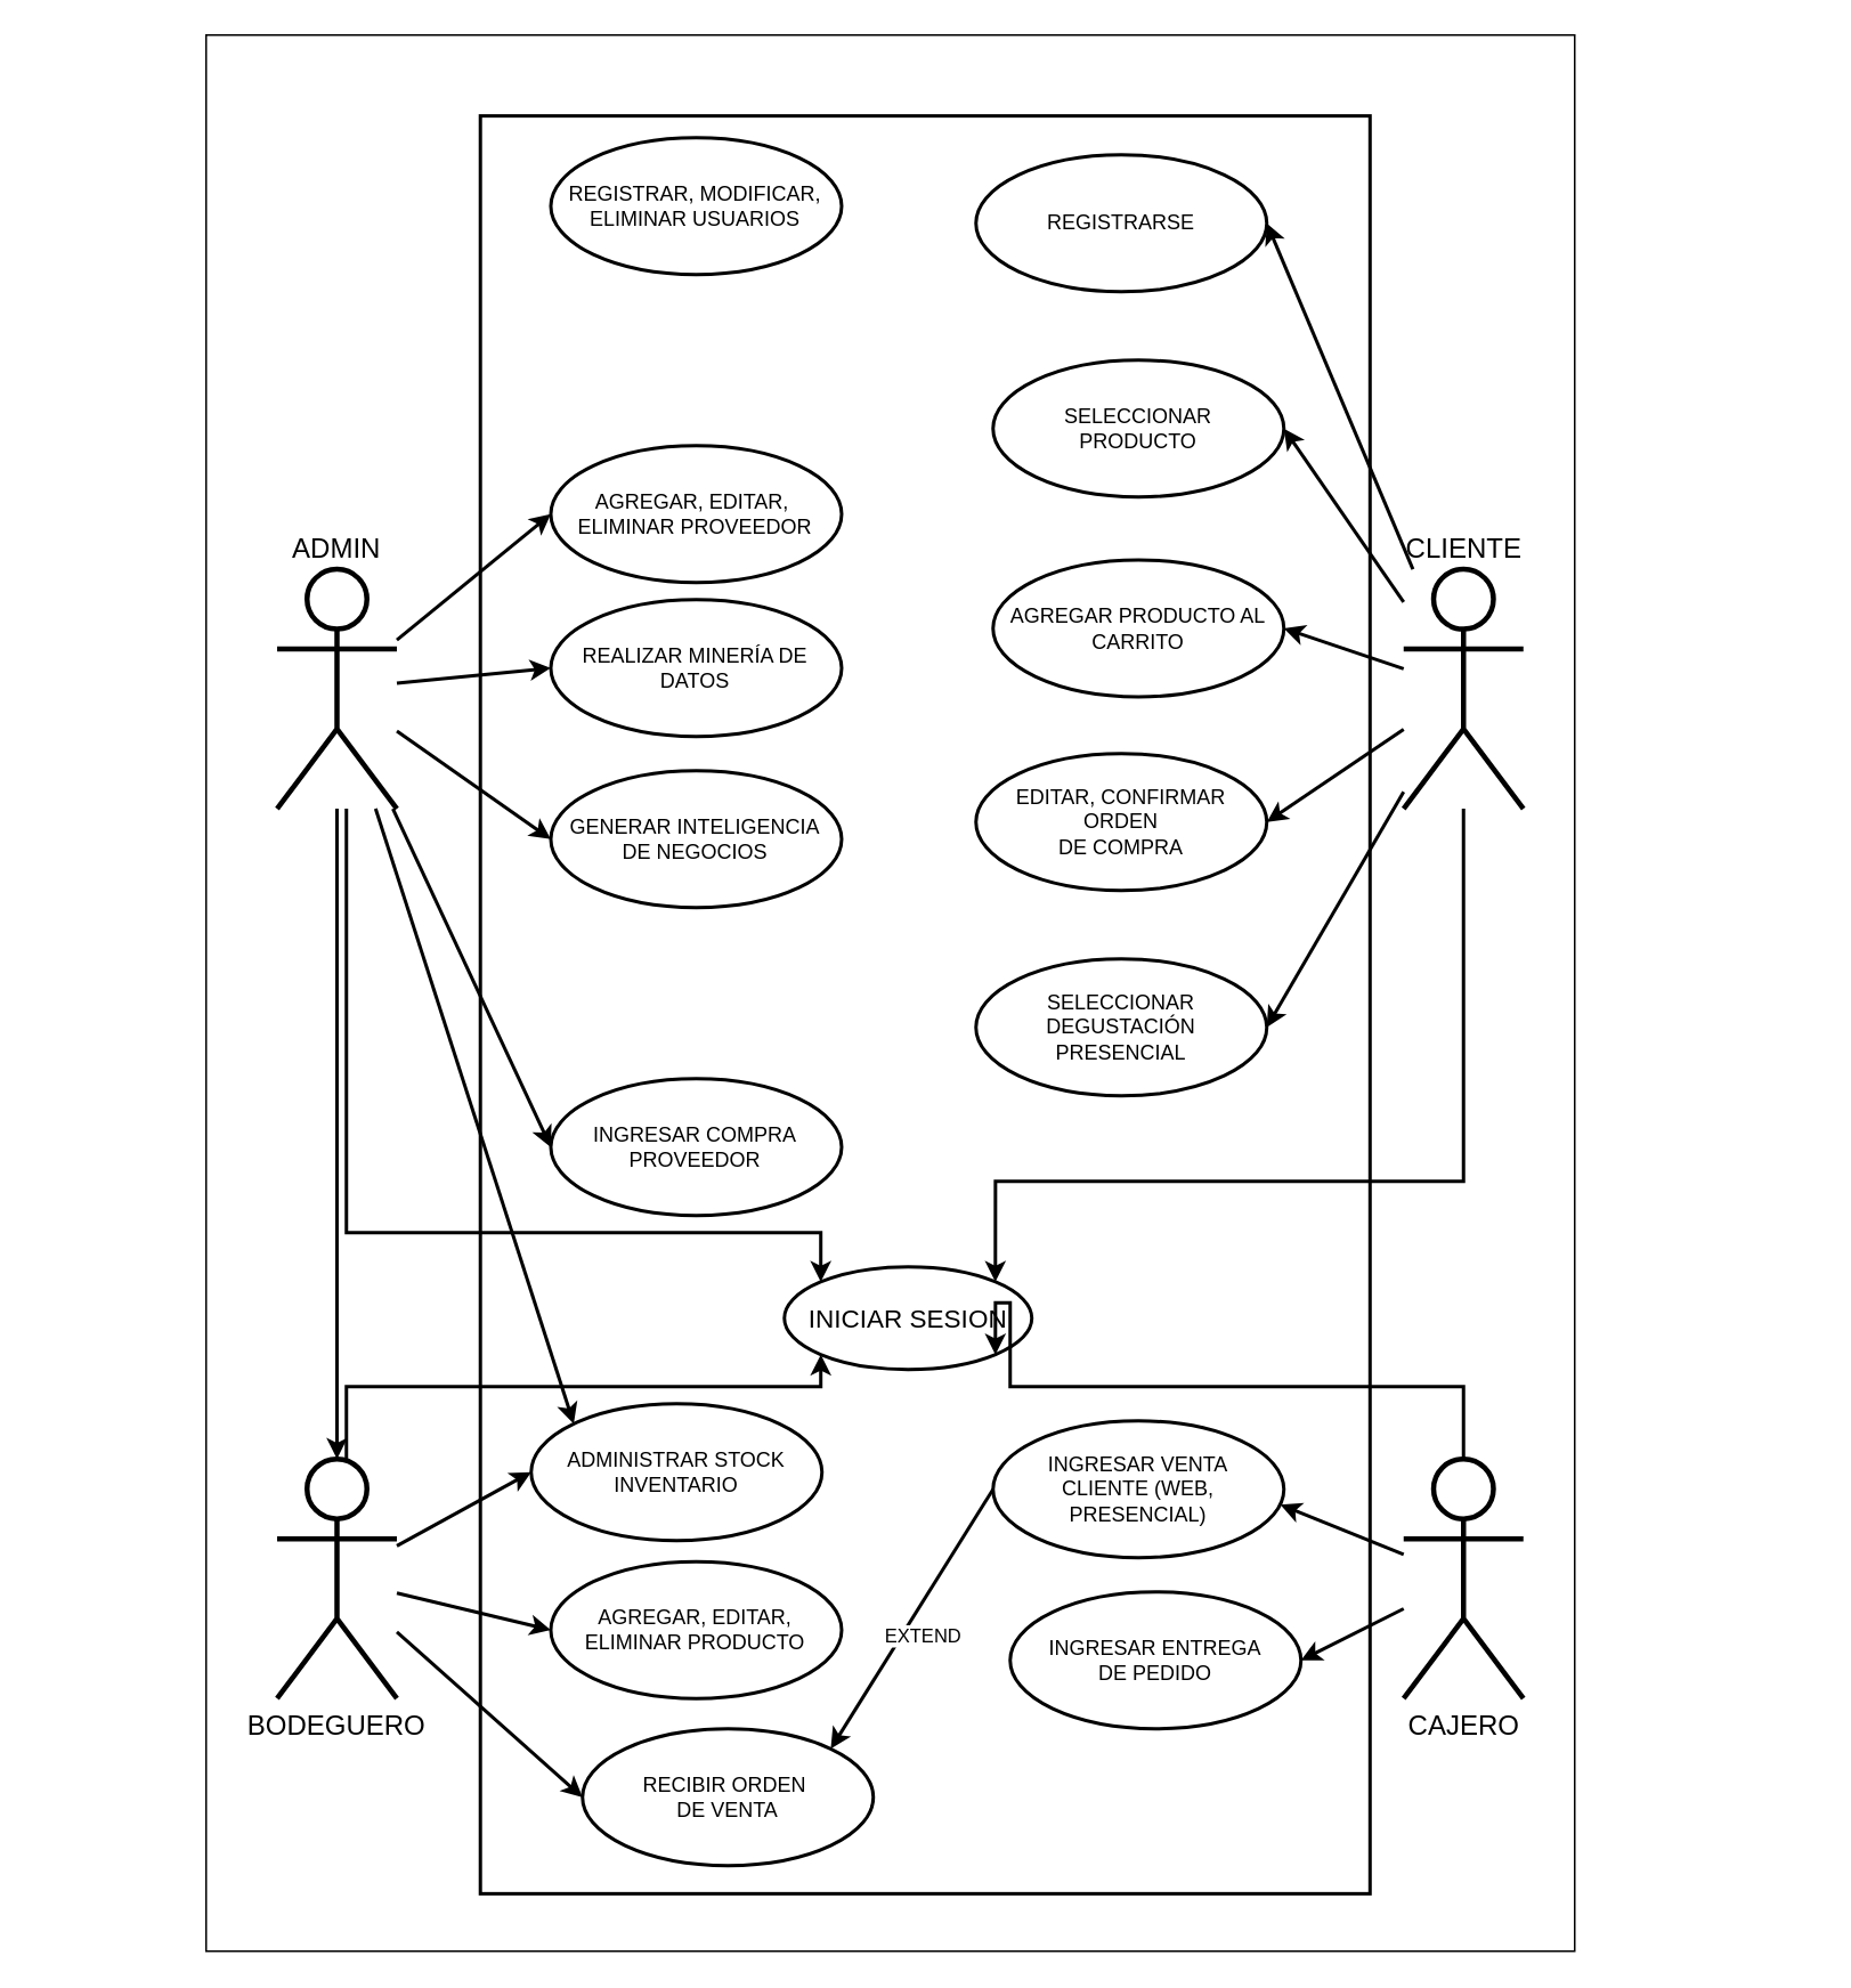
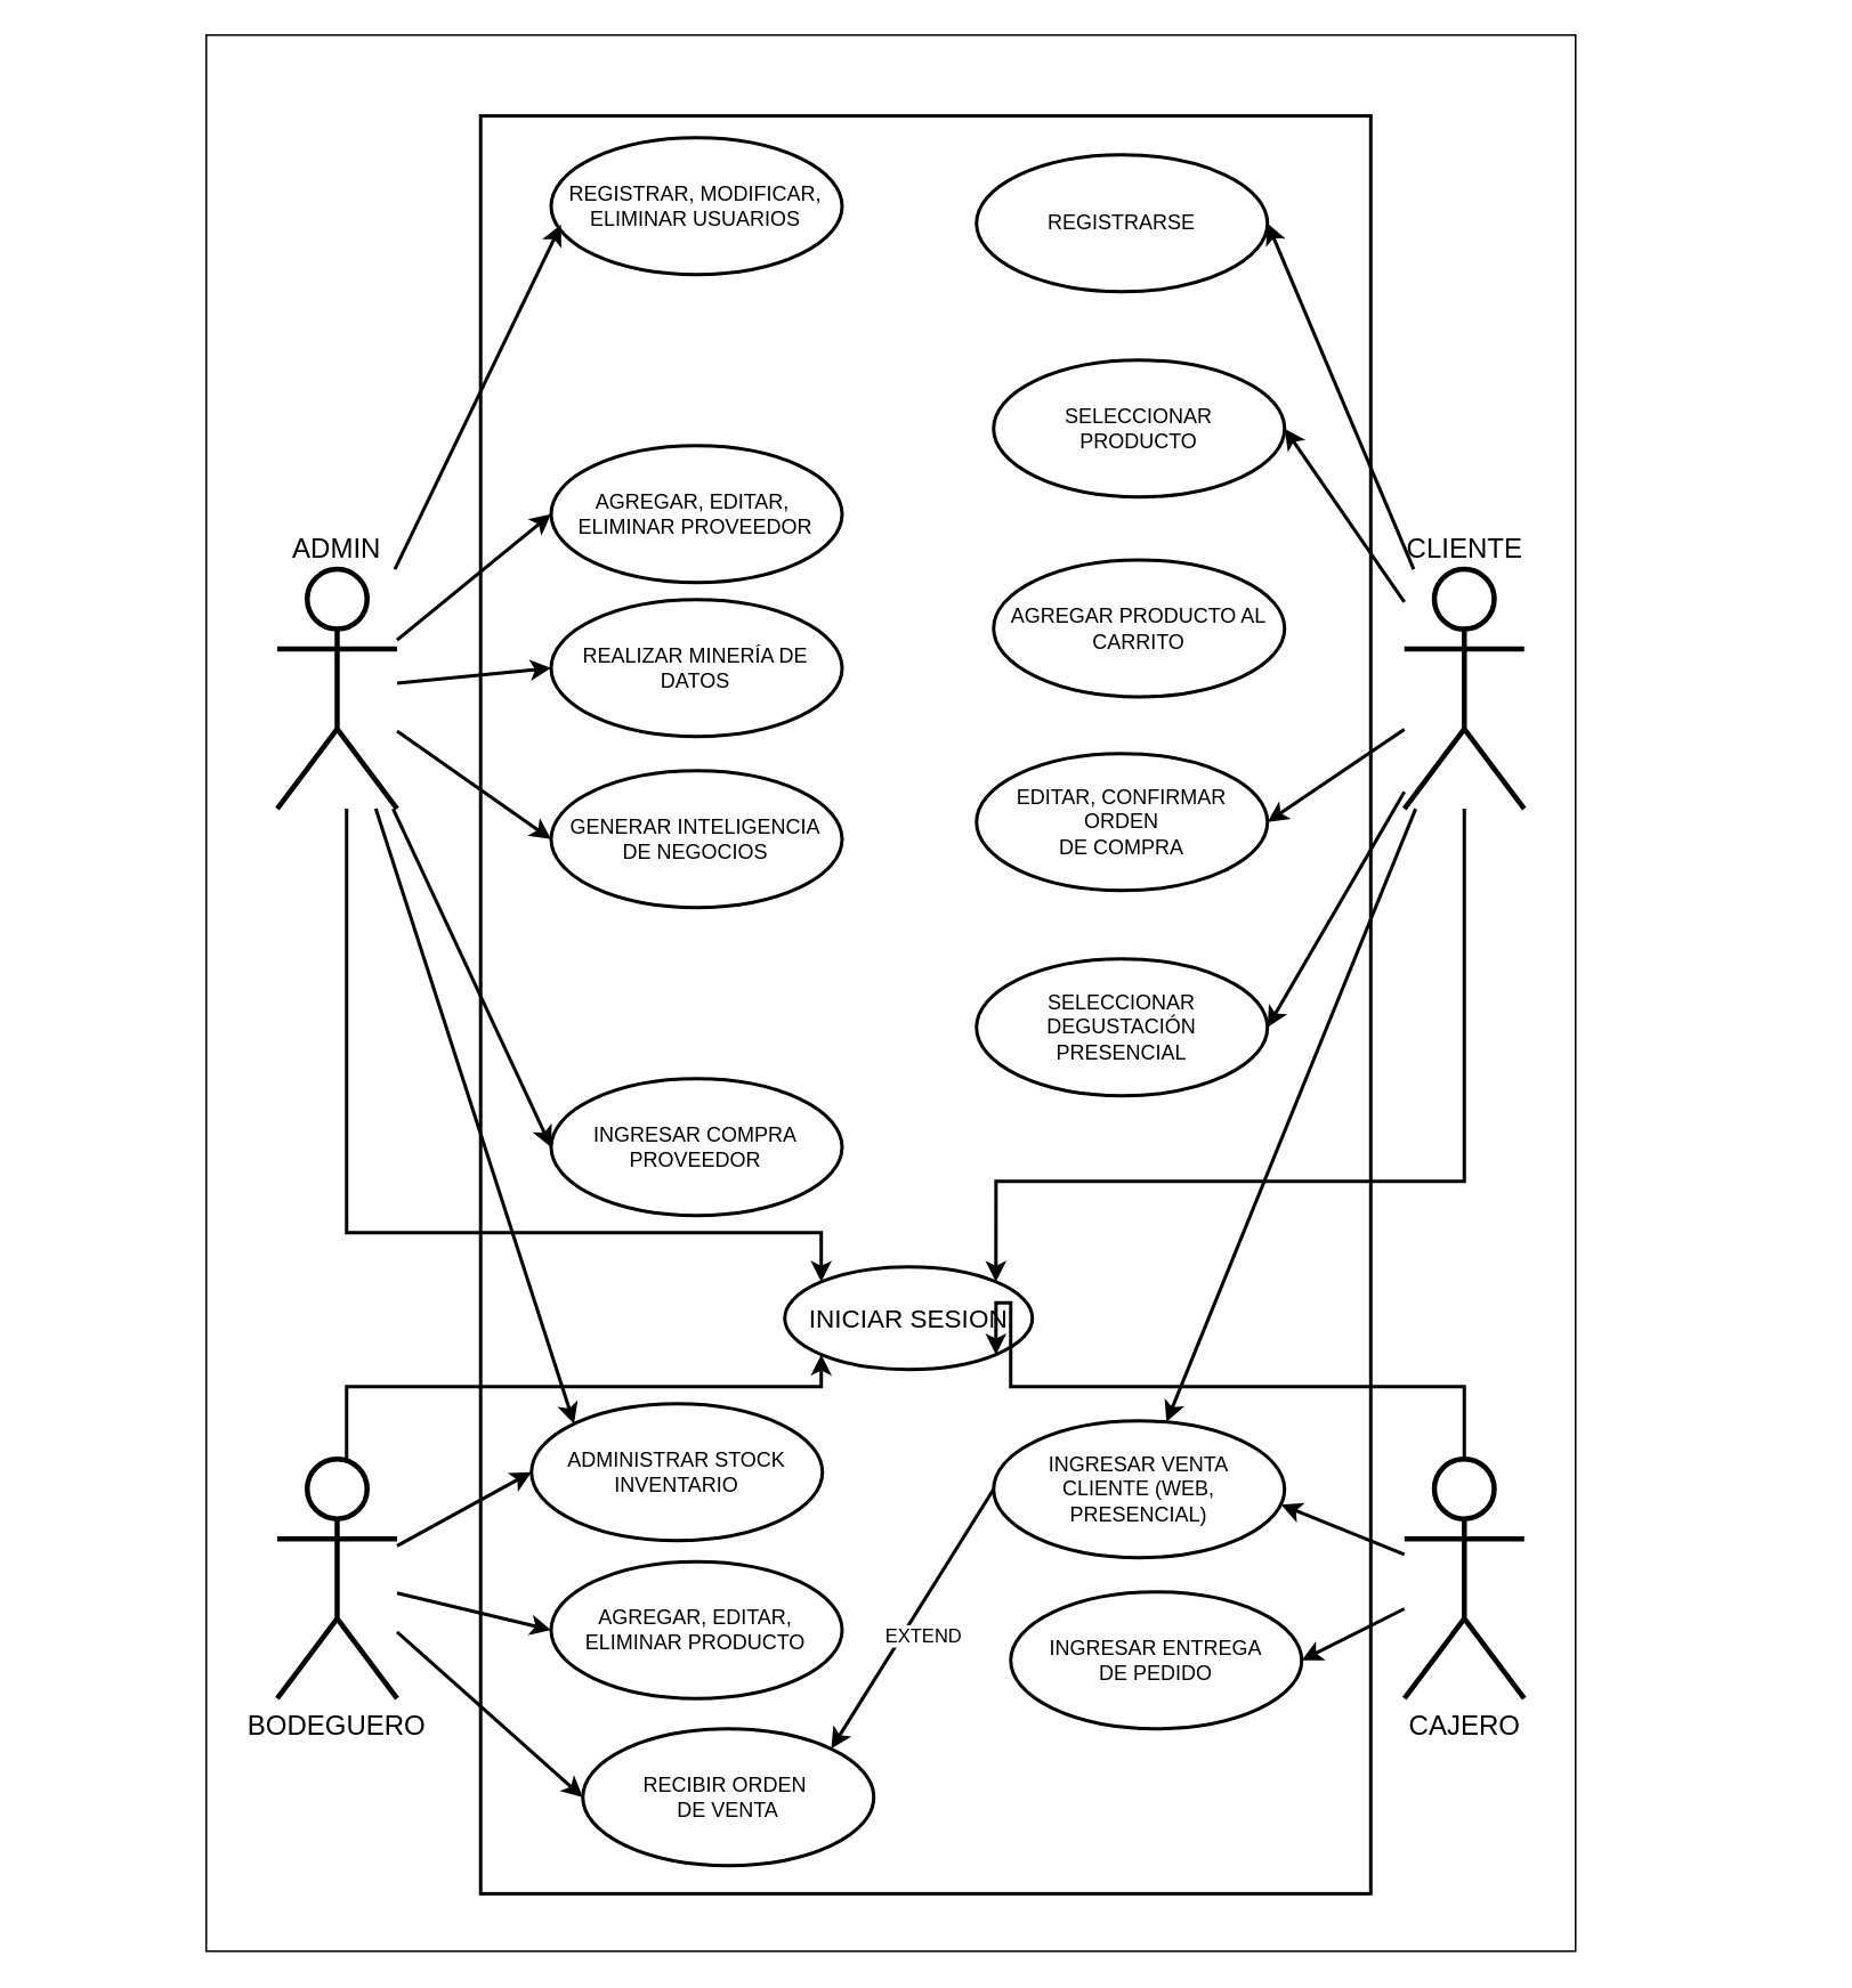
- <mxCell id="30" value="" style="endArrow=classic;html=1;rounded=0;strokeWidth=2;entryX=1;entryY=0.5;entryDx=0;entryDy=0;" edge="1" parent="1" source="5" target="25"><mxGeometry width="50" height="50" relative="1" as="geometry"><mxPoint x="881.49" y="572.21" as="sourcePoint" /><mxPoint x="931.49" y="522.21" as="targetPoint" /></mxGeometry></mxCell>
+ <mxCell id="30" value="" style="endArrow=classic;html=1;rounded=0;strokeWidth=2;" edge="1" parent="1" source="5" target="21"><mxGeometry width="50" height="50" relative="1" as="geometry"><mxPoint x="881.49" y="572.21" as="sourcePoint" /><mxPoint x="931.49" y="522.21" as="targetPoint" /></mxGeometry></mxCell>
- <mxCell id="9" value="" style="endArrow=classic;html=1;rounded=0;strokeWidth=2;" edge="1" parent="1" source="4" target="6"><mxGeometry width="50" height="50" relative="1" as="geometry"><mxPoint x="271.49" y="413" as="sourcePoint" /><mxPoint x="321.49" y="363" as="targetPoint" /></mxGeometry></mxCell>
+ <mxCell id="9" value="" style="endArrow=classic;html=1;rounded=0;entryX=0.034;entryY=0.635;entryDx=0;entryDy=0;entryPerimeter=0;strokeWidth=2;" edge="1" parent="1" source="4" target="8"><mxGeometry width="50" height="50" relative="1" as="geometry"><mxPoint x="271.49" y="413" as="sourcePoint" /><mxPoint x="321.49" y="363" as="targetPoint" /></mxGeometry></mxCell>
